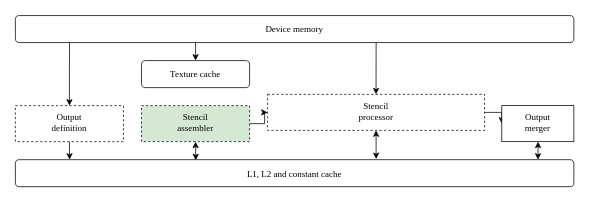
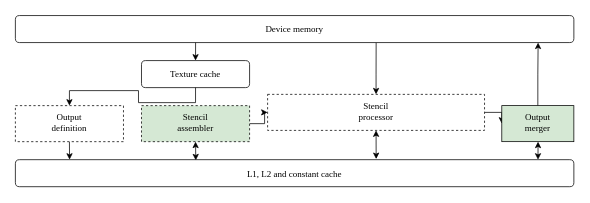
- <mxCell id="16" style="edgeStyle=orthogonalEdgeStyle;rounded=0;orthogonalLoop=1;jettySize=auto;html=1;exitX=0.5;exitY=0;exitDx=0;exitDy=0;entryX=0.097;entryY=1;entryDx=0;entryDy=0;entryPerimeter=0;startArrow=classic;startFill=1;endArrow=none;endFill=0;fontFamily=Palatino;" edge="1" parent="1" source="18" target="10"><mxGeometry relative="1" as="geometry" /></mxCell>
+ <mxCell id="16" style="edgeStyle=orthogonalEdgeStyle;rounded=0;orthogonalLoop=1;jettySize=auto;html=1;exitX=0.5;exitY=0;exitDx=0;exitDy=0;startArrow=classic;startFill=1;endArrow=none;endFill=0;fontFamily=Palatino;" edge="1" parent="1" source="18" target="14"><mxGeometry relative="1" as="geometry" /></mxCell>
+ <mxCell id="11" style="edgeStyle=orthogonalEdgeStyle;rounded=0;orthogonalLoop=1;jettySize=auto;html=1;exitX=0.5;exitY=0;exitDx=0;exitDy=0;entryX=0.936;entryY=1;entryDx=0;entryDy=0;entryPerimeter=0;startArrow=none;startFill=0;endArrow=classic;endFill=1;fontFamily=Palatino;" edge="1" parent="1" source="12" target="10"><mxGeometry relative="1" as="geometry" /></mxCell>
- <mxCell id="12" value="Output&#10;merger&#10;" style="rounded=0;fontFamily=Palatino;verticalAlign=top;spacing=4;" parent="1" vertex="1"><mxGeometry x="668" y="140" width="96" height="48" as="geometry" /></mxCell>
+ <mxCell id="12" value="Output&#10;merger&#10;" style="rounded=0;fontFamily=Palatino;verticalAlign=top;spacing=4;fillColor=#d5e8d4;" parent="1" vertex="1"><mxGeometry x="668" y="140" width="96" height="48" as="geometry" /></mxCell>
